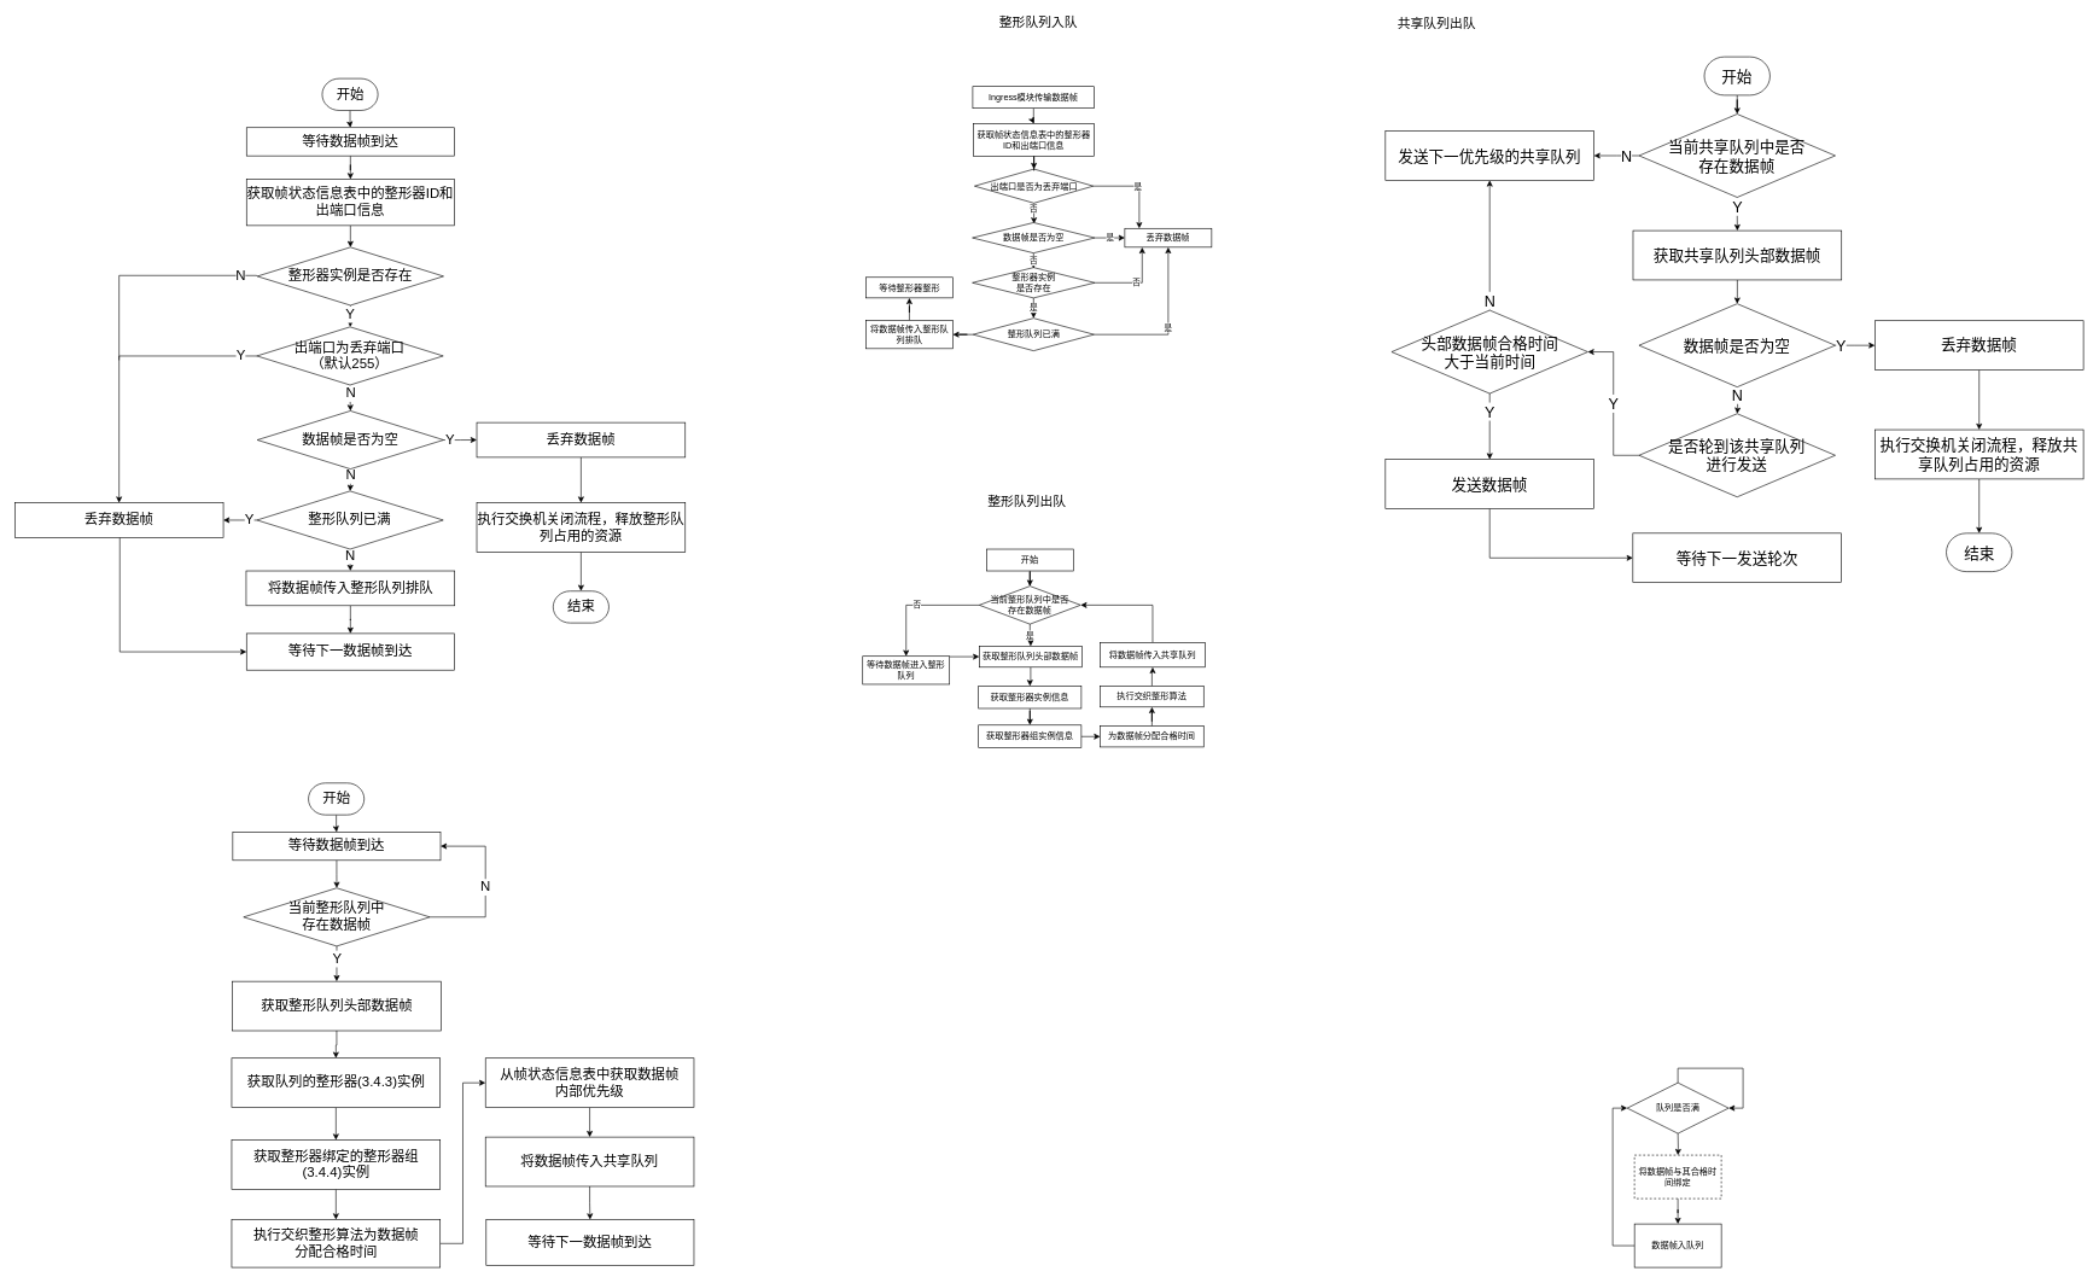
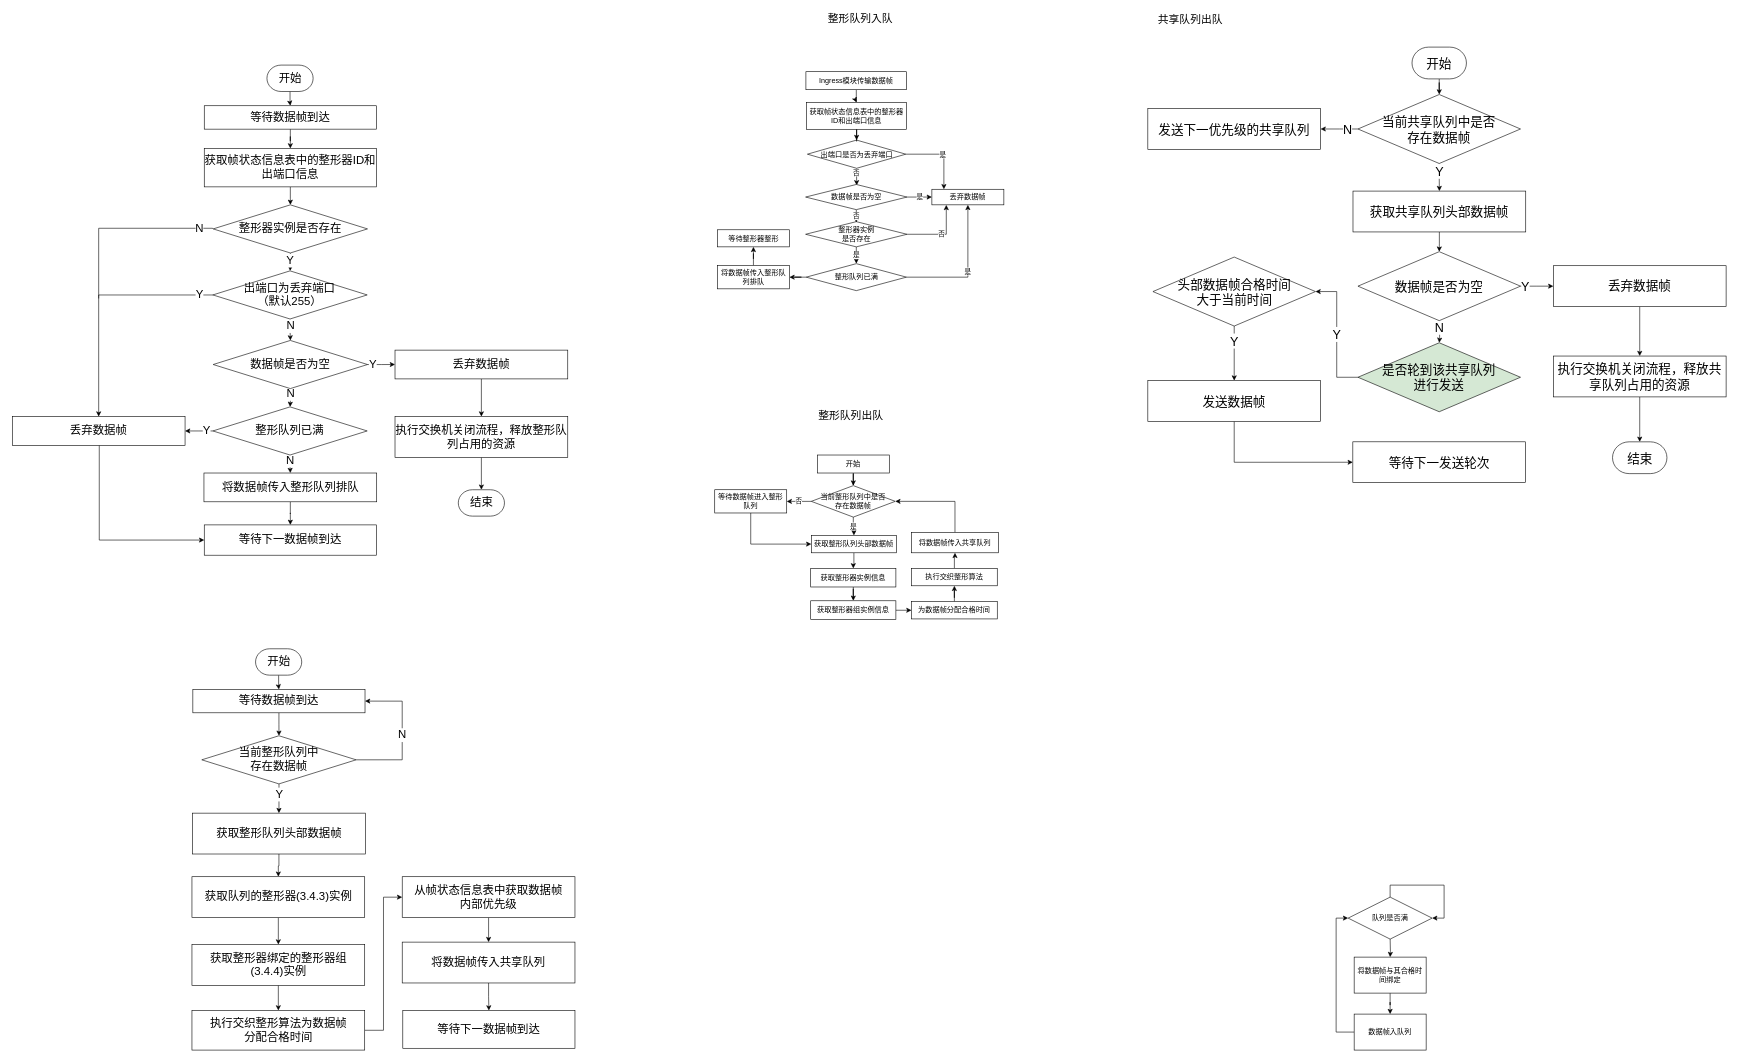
- <mxCell id="106" value="N" style="edgeStyle=orthogonalEdgeStyle;rounded=0;orthogonalLoop=1;jettySize=auto;html=1;fontSize=21;endArrow=classic;endFill=1;strokeWidth=1;entryX=0.5;entryY=1;entryDx=0;entryDy=0;" parent="1" source="107" target="104" edge="1"><mxGeometry x="-0.855" relative="1" as="geometry"><mxPoint x="2057" y="320.5" as="targetPoint" /><mxPoint as="offset" /></mxGeometry></mxCell>
- <mxCell id="119" value="是否轮到该共享队列&lt;br style=&quot;font-size: 21px;&quot;&gt;进行发送" style="rhombus;whiteSpace=wrap;html=1;strokeWidth=1;fontSize=21;" parent="1" vertex="1"><mxGeometry x="2263.25" y="570.87" width="271" height="115" as="geometry" /></mxCell>
+ <mxCell id="119" value="是否轮到该共享队列&lt;br style=&quot;font-size: 21px;&quot;&gt;进行发送" style="rhombus;whiteSpace=wrap;html=1;strokeWidth=1;fontSize=21;fillColor=#d5e8d4;" parent="1" vertex="1"><mxGeometry x="2263.25" y="570.87" width="271" height="115" as="geometry" /></mxCell>
- <mxCell id="37" value="等待数据帧进入整形队列" style="rounded=0;whiteSpace=wrap;html=1;" parent="1" vertex="1"><mxGeometry x="1191" y="905.88" width="120" height="38.75" as="geometry" /></mxCell>
+ <mxCell id="37" value="等待数据帧进入整形队列" style="rounded=0;whiteSpace=wrap;html=1;" parent="1" vertex="1"><mxGeometry x="1191" y="815.88" width="120" height="38.75" as="geometry" /></mxCell>
- <mxCell id="12" value="将数据帧与其合格时间绑定" style="rounded=0;whiteSpace=wrap;html=1;dashed=1;" parent="1" vertex="1"><mxGeometry x="2256.94" y="1595" width="120" height="60" as="geometry" /></mxCell>
+ <mxCell id="12" value="将数据帧与其合格时间绑定" style="rounded=0;whiteSpace=wrap;html=1;" parent="1" vertex="1"><mxGeometry x="2256.94" y="1595" width="120" height="60" as="geometry" /></mxCell>
